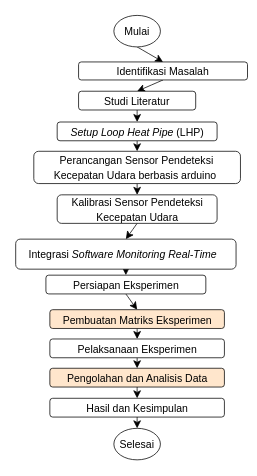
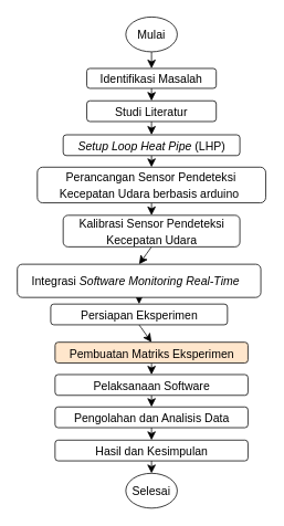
- <mxCell id="5" value="&lt;font style=&quot;font-size: 14px;&quot;&gt;Identifikasi Masalah&lt;/font&gt;" style="rounded=1;whiteSpace=wrap;html=1;fontSize=16;" vertex="1" parent="1"><mxGeometry x="104" y="82" width="225" height="24" as="geometry" /></mxCell>
+ <mxCell id="5" value="&lt;font style=&quot;font-size: 14px;&quot;&gt;Identifikasi Masalah&lt;/font&gt;" style="rounded=1;whiteSpace=wrap;html=1;fontSize=16;" vertex="1" parent="1"><mxGeometry x="104" y="82" width="156" height="24" as="geometry" /></mxCell>
- <mxCell id="21" value="&lt;font style=&quot;font-size: 14px;&quot;&gt;Pelaksanaan Eksperimen&lt;/font&gt;" style="rounded=1;whiteSpace=wrap;html=1;fontSize=16;" vertex="1" parent="1"><mxGeometry x="65.75" y="451" width="232.5" height="25" as="geometry" /></mxCell>
+ <mxCell id="21" value="&lt;font style=&quot;font-size: 14px;&quot;&gt;Pelaksanaan Software&lt;/font&gt;" style="rounded=1;whiteSpace=wrap;html=1;fontSize=16;" vertex="1" parent="1"><mxGeometry x="65.75" y="451" width="232.5" height="25" as="geometry" /></mxCell>
- <mxCell id="23" value="&lt;font style=&quot;font-size: 14px;&quot;&gt;Pengolahan dan Analisis Data&lt;/font&gt;" style="rounded=1;whiteSpace=wrap;html=1;fontSize=16;fillColor=#ffe6cc;" vertex="1" parent="1"><mxGeometry x="65.75" y="490" width="232.5" height="25" as="geometry" /></mxCell>
+ <mxCell id="23" value="&lt;font style=&quot;font-size: 14px;&quot;&gt;Pengolahan dan Analisis Data&lt;/font&gt;" style="rounded=1;whiteSpace=wrap;html=1;fontSize=16;" vertex="1" parent="1"><mxGeometry x="65.75" y="490" width="232.5" height="25" as="geometry" /></mxCell>
